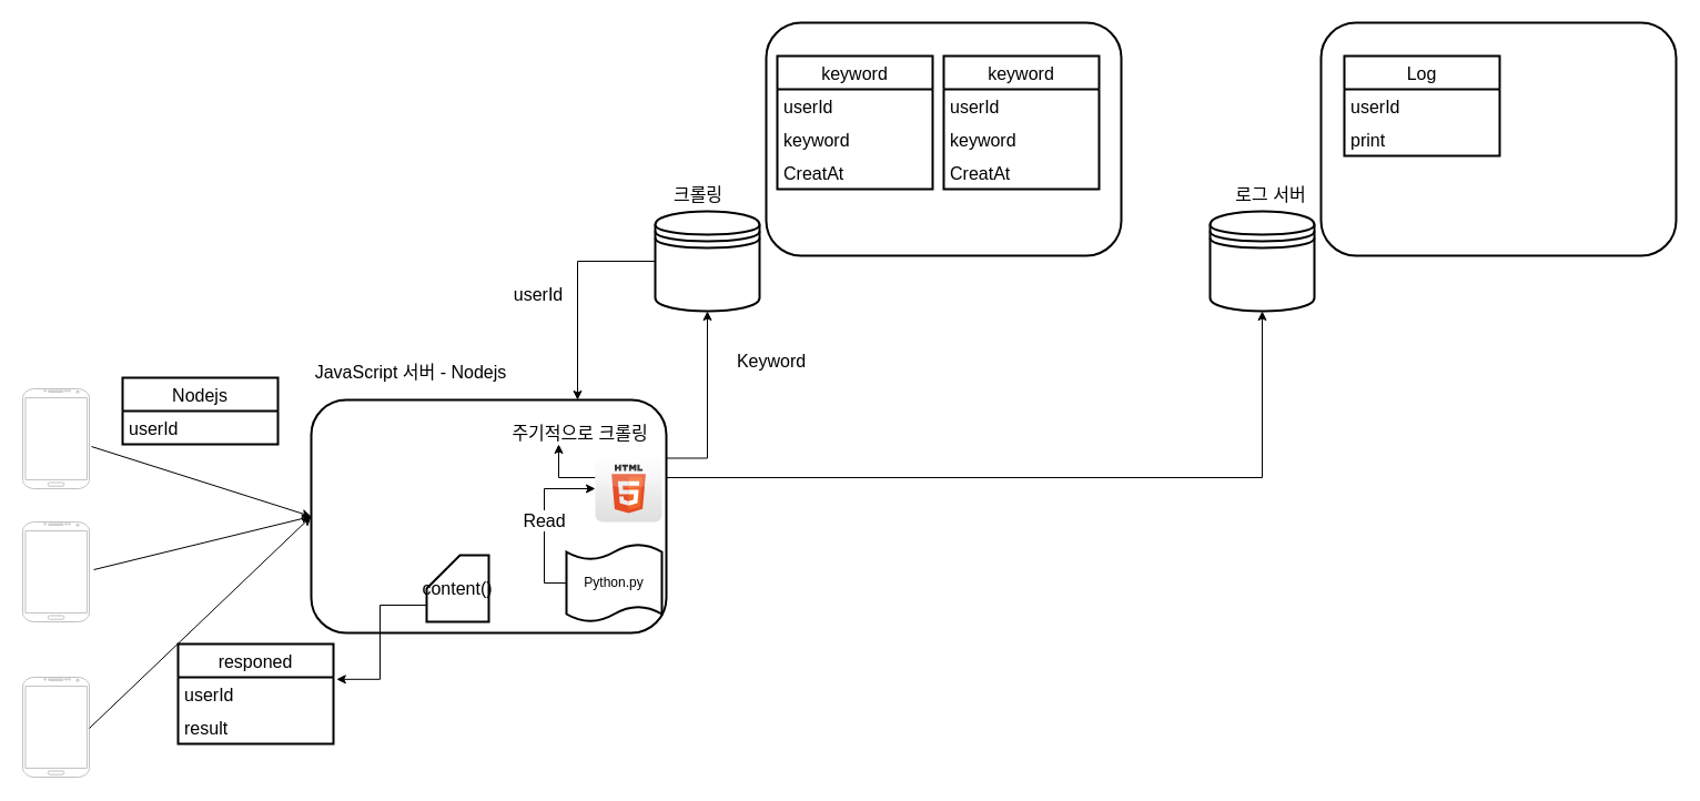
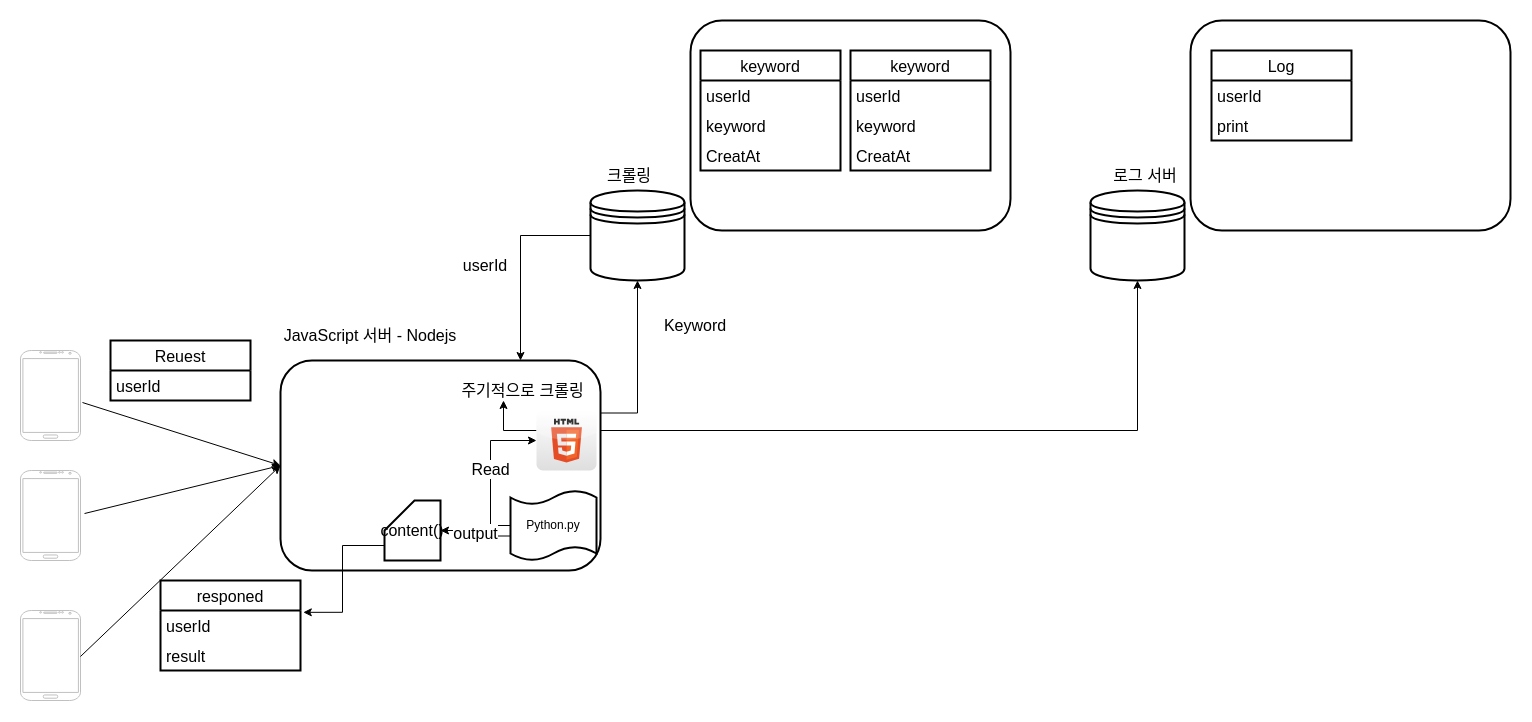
- <mxCell id="16" value="Nodejs" style="swimlane;fontStyle=0;childLayout=stackLayout;horizontal=1;startSize=30;horizontalStack=0;resizeParent=1;resizeParentMax=0;resizeLast=0;collapsible=1;marginBottom=0;fontSize=16;strokeWidth=2;fillColor=none;" parent="1" vertex="1"><mxGeometry x="110" y="340" width="140" height="60" as="geometry" /></mxCell>
+ <mxCell id="16" value="Reuest" style="swimlane;fontStyle=0;childLayout=stackLayout;horizontal=1;startSize=30;horizontalStack=0;resizeParent=1;resizeParentMax=0;resizeLast=0;collapsible=1;marginBottom=0;fontSize=16;strokeWidth=2;fillColor=none;" parent="1" vertex="1"><mxGeometry x="110" y="340" width="140" height="60" as="geometry" /></mxCell>
+ <mxCell id="7" value="output" style="edgeStyle=orthogonalEdgeStyle;rounded=0;orthogonalLoop=1;jettySize=auto;html=1;exitX=0;exitY=0.65;exitDx=0;exitDy=0;exitPerimeter=0;entryX=1;entryY=0.5;entryDx=0;entryDy=0;entryPerimeter=0;fontSize=16;" parent="1" source="8" target="44" edge="1"><mxGeometry relative="1" as="geometry" /></mxCell>
